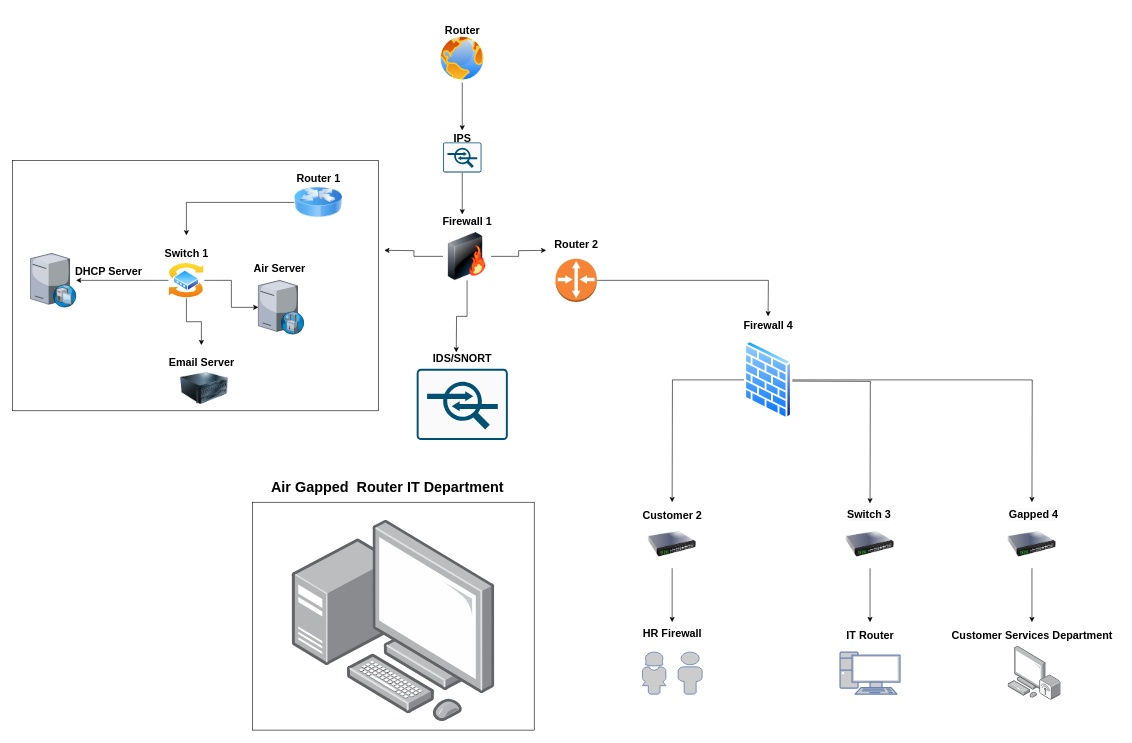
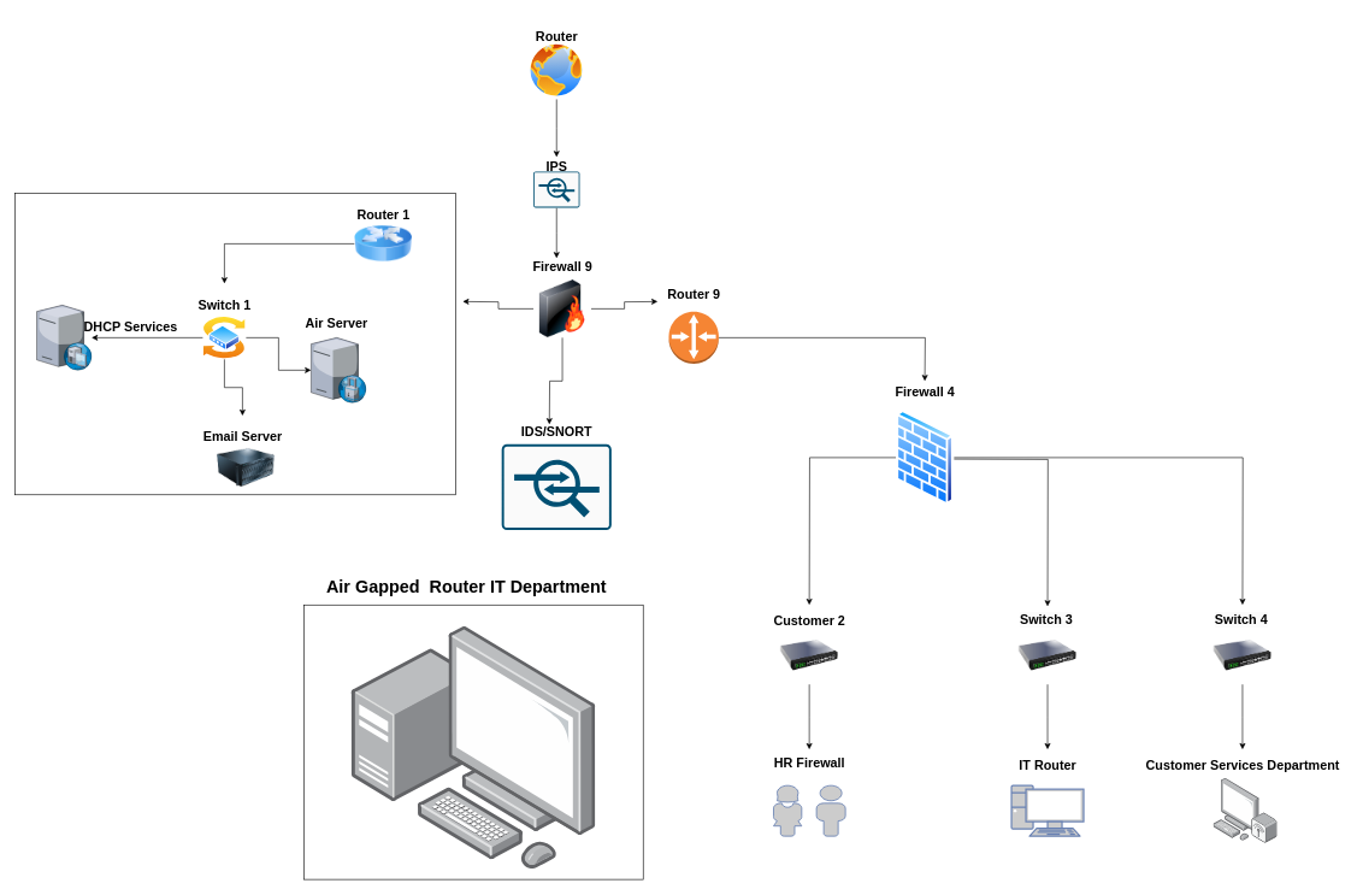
- <mxCell id="12" value="&lt;h2&gt;Firewall 1&lt;/h2&gt;" style="text;html=1;align=center;verticalAlign=middle;resizable=0;points=[];autosize=1;strokeColor=none;fillColor=none;" vertex="1" parent="1"><mxGeometry x="723" y="340" width="110" height="60" as="geometry" /></mxCell>
+ <mxCell id="12" value="&lt;h2&gt;Firewall 9&lt;/h2&gt;" style="text;html=1;align=center;verticalAlign=middle;resizable=0;points=[];autosize=1;strokeColor=none;fillColor=none;" vertex="1" parent="1"><mxGeometry x="723" y="340" width="110" height="60" as="geometry" /></mxCell>
- <mxCell id="30" value="&lt;h2&gt;Router 2&lt;/h2&gt;" style="text;html=1;align=center;verticalAlign=middle;resizable=0;points=[];autosize=1;strokeColor=none;fillColor=none;" vertex="1" parent="1"><mxGeometry x="910" y="377" width="100" height="60" as="geometry" /></mxCell>
+ <mxCell id="30" value="&lt;h2&gt;Router 9&lt;/h2&gt;" style="text;html=1;align=center;verticalAlign=middle;resizable=0;points=[];autosize=1;strokeColor=none;fillColor=none;" vertex="1" parent="1"><mxGeometry x="910" y="377" width="100" height="60" as="geometry" /></mxCell>
- <mxCell id="26" value="&lt;h2&gt;DHCP Server&lt;/h2&gt;" style="text;html=1;align=center;verticalAlign=middle;resizable=0;points=[];autosize=1;strokeColor=none;fillColor=none;" vertex="1" parent="1"><mxGeometry x="110" y="422" width="140" height="60" as="geometry" /></mxCell>
+ <mxCell id="26" value="&lt;h2&gt;DHCP Services&lt;/h2&gt;" style="text;html=1;align=center;verticalAlign=middle;resizable=0;points=[];autosize=1;strokeColor=none;fillColor=none;" vertex="1" parent="1"><mxGeometry x="110" y="422" width="140" height="60" as="geometry" /></mxCell>
- <mxCell id="40" value="&lt;h2 style=&quot;forced-color-adjust: none; color: rgb(0, 0, 0); font-family: Helvetica; font-style: normal; font-variant-ligatures: normal; font-variant-caps: normal; letter-spacing: normal; orphans: 2; text-align: center; text-indent: 0px; text-transform: none; widows: 2; word-spacing: 0px; -webkit-text-stroke-width: 0px; white-space: nowrap; background-color: rgb(251, 251, 251); text-decoration-thickness: initial; text-decoration-style: initial; text-decoration-color: initial;&quot;&gt;Gapped 4&lt;/h2&gt;" style="text;whiteSpace=wrap;html=1;" vertex="1" parent="1"><mxGeometry x="1680" y="825" width="110" height="70" as="geometry" /></mxCell>
+ <mxCell id="40" value="&lt;h2 style=&quot;forced-color-adjust: none; color: rgb(0, 0, 0); font-family: Helvetica; font-style: normal; font-variant-ligatures: normal; font-variant-caps: normal; letter-spacing: normal; orphans: 2; text-align: center; text-indent: 0px; text-transform: none; widows: 2; word-spacing: 0px; -webkit-text-stroke-width: 0px; white-space: nowrap; background-color: rgb(251, 251, 251); text-decoration-thickness: initial; text-decoration-style: initial; text-decoration-color: initial;&quot;&gt;Switch 4&lt;/h2&gt;" style="text;whiteSpace=wrap;html=1;" vertex="1" parent="1"><mxGeometry x="1680" y="825" width="110" height="70" as="geometry" /></mxCell>
